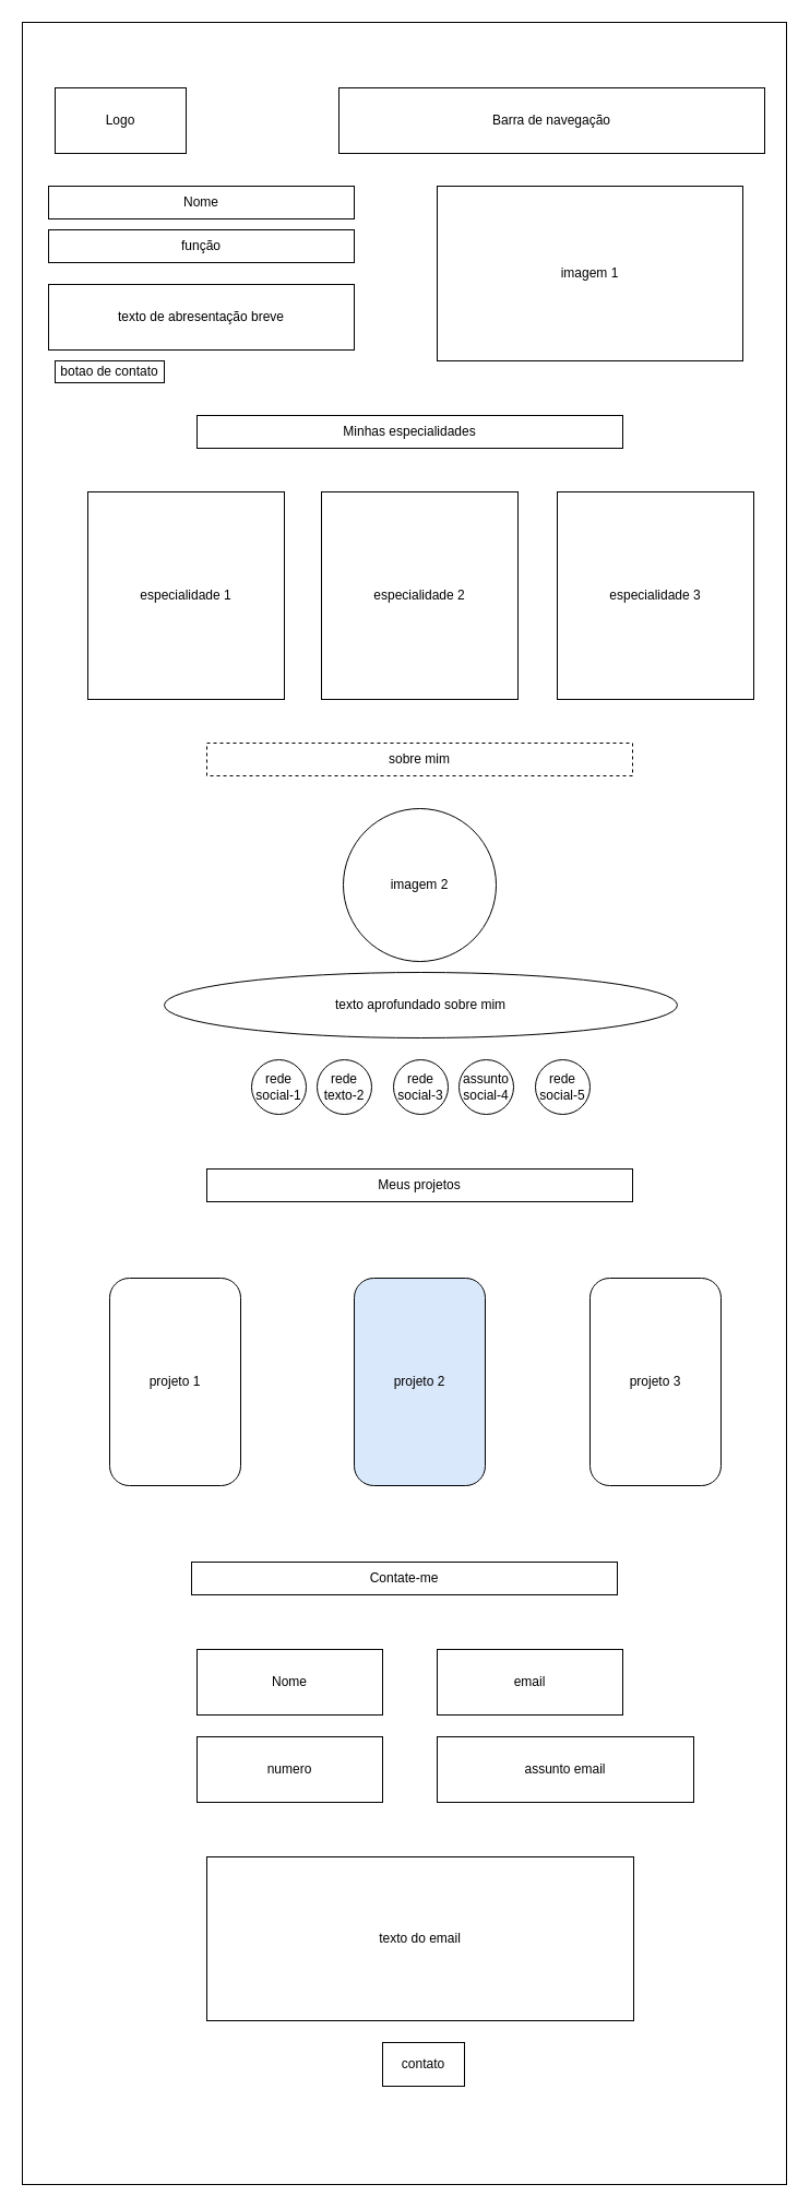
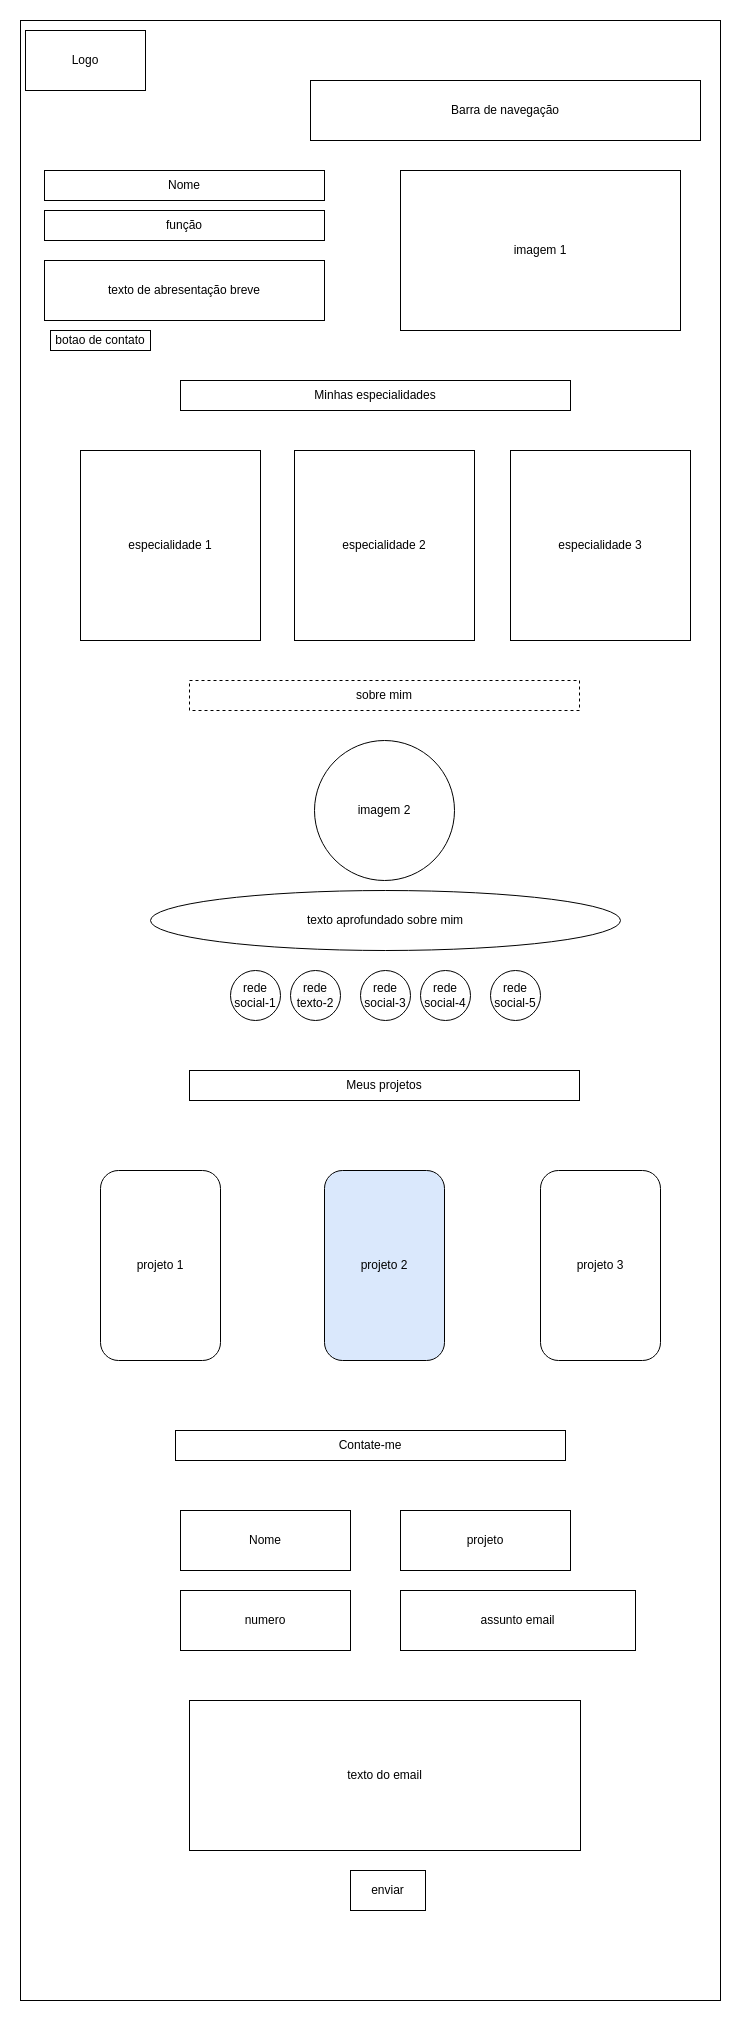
- <mxCell id="4" value="Logo" style="rounded=0;whiteSpace=wrap;html=1;" vertex="1" parent="1"><mxGeometry x="50" y="80" width="120" height="60" as="geometry" /></mxCell>
+ <mxCell id="4" value="Logo" style="rounded=0;whiteSpace=wrap;html=1;" vertex="1" parent="1"><mxGeometry x="25" y="30" width="120" height="60" as="geometry" /></mxCell>
- <mxCell id="18" value="assunto social-4" style="ellipse;whiteSpace=wrap;html=1;aspect=fixed;" vertex="1" parent="1"><mxGeometry x="420" y="970" width="50" height="50" as="geometry" /></mxCell>
+ <mxCell id="18" value="rede social-4" style="ellipse;whiteSpace=wrap;html=1;aspect=fixed;" vertex="1" parent="1"><mxGeometry x="420" y="970" width="50" height="50" as="geometry" /></mxCell>
- <mxCell id="26" value="email" style="rounded=0;whiteSpace=wrap;html=1;" vertex="1" parent="1"><mxGeometry x="400" y="1510" width="170" height="60" as="geometry" /></mxCell>
+ <mxCell id="26" value="projeto" style="rounded=0;whiteSpace=wrap;html=1;" vertex="1" parent="1"><mxGeometry x="400" y="1510" width="170" height="60" as="geometry" /></mxCell>
- <mxCell id="31" value="contato" style="rounded=0;whiteSpace=wrap;html=1;" vertex="1" parent="1"><mxGeometry x="350" y="1870" width="75" height="40" as="geometry" /></mxCell>
+ <mxCell id="31" value="enviar" style="rounded=0;whiteSpace=wrap;html=1;" vertex="1" parent="1"><mxGeometry x="350" y="1870" width="75" height="40" as="geometry" /></mxCell>
